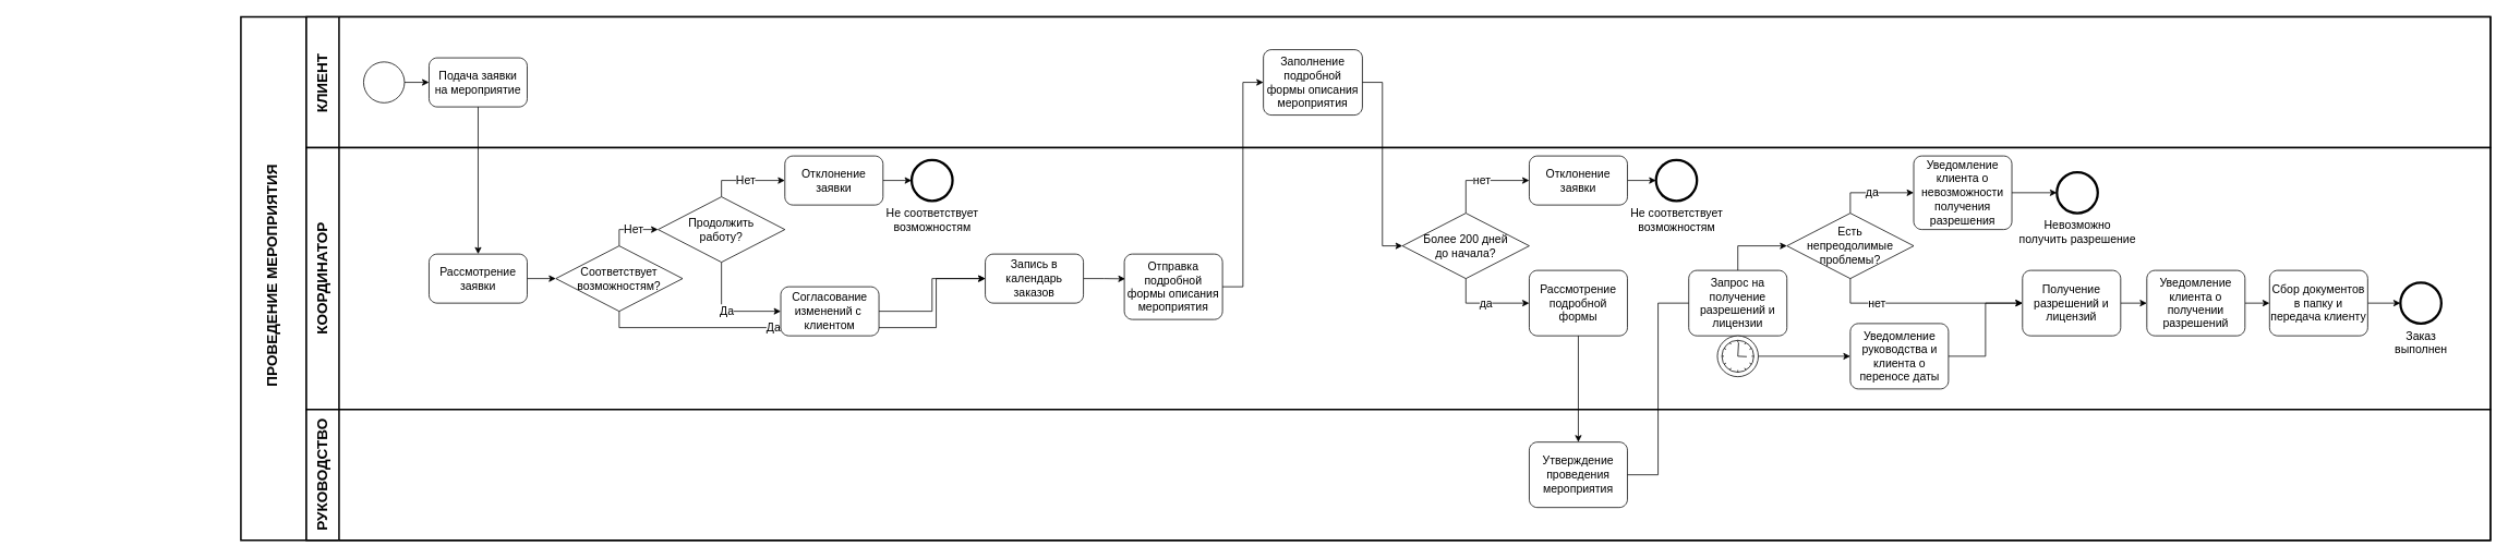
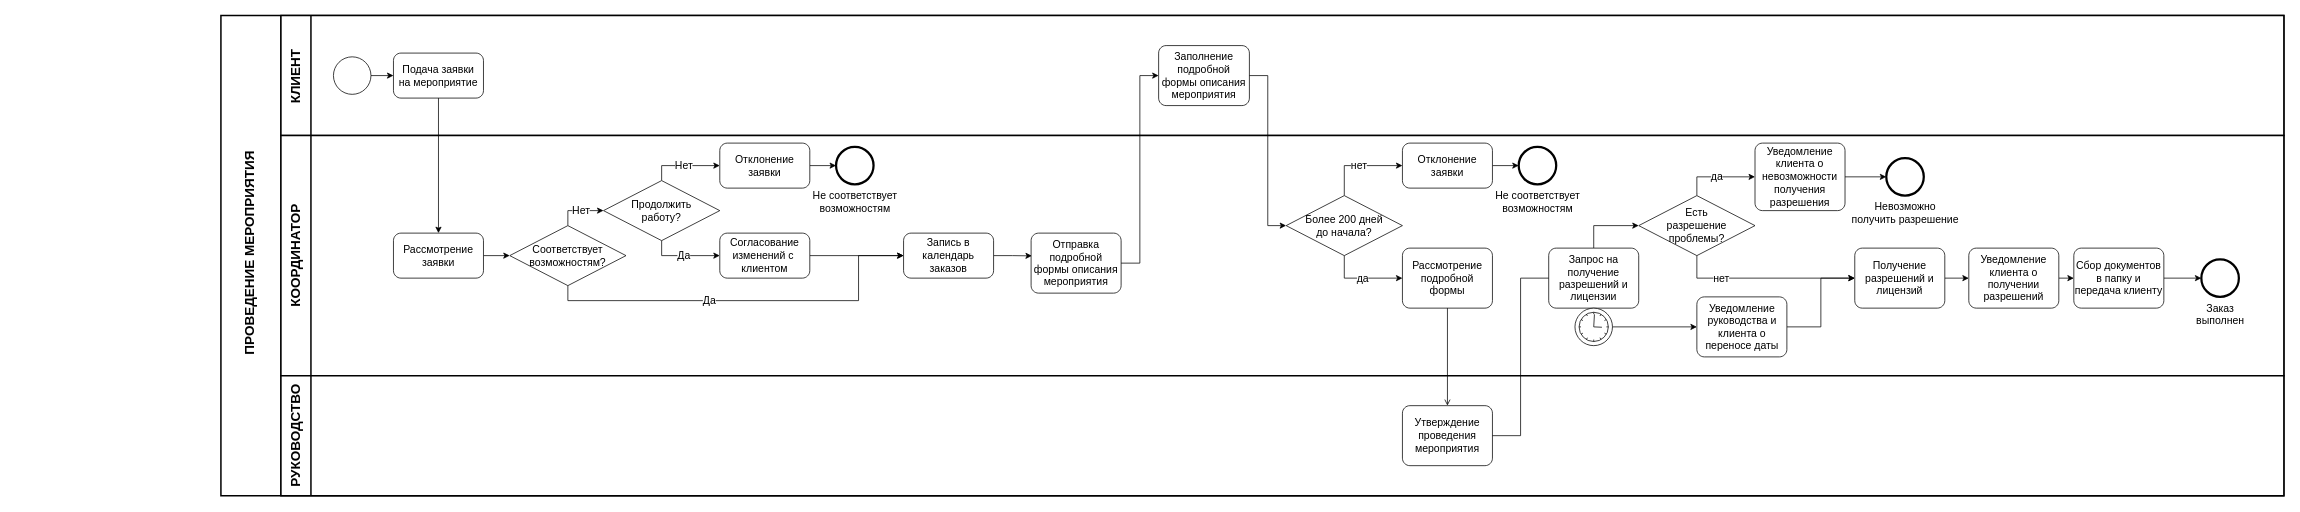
- <mxCell id="38" value="Есть&lt;br&gt;непреодолимые&lt;br&gt;проблемы?" style="rhombus;whiteSpace=wrap;html=1;fontSize=14;strokeWidth=1;" vertex="1" parent="9"><mxGeometry x="1810" y="80" width="155" height="80" as="geometry" /></mxCell>
+ <mxCell id="38" value="Есть&lt;br&gt;разрешение&lt;br&gt;проблемы?" style="rhombus;whiteSpace=wrap;html=1;fontSize=14;strokeWidth=1;" vertex="1" parent="9"><mxGeometry x="1810" y="80" width="155" height="80" as="geometry" /></mxCell>
- <mxCell id="45" value="Сбор документов в папку и передача клиенту" style="points=[[0.25,0,0],[0.5,0,0],[0.75,0,0],[1,0.25,0],[1,0.5,0],[1,0.75,0],[0.75,1,0],[0.5,1,0],[0.25,1,0],[0,0.75,0],[0,0.5,0],[0,0.25,0]];shape=mxgraph.bpmn.task;whiteSpace=wrap;rectStyle=rounded;size=10;taskMarker=abstract;fontSize=14;strokeWidth=1;" vertex="1" parent="9"><mxGeometry x="2400" y="150" width="120" height="80" as="geometry" /></mxCell>
+ <mxCell id="45" value="Сбор документов в папку и передача клиенту" style="points=[[0.25,0,0],[0.5,0,0],[0.75,0,0],[1,0.25,0],[1,0.5,0],[1,0.75,0],[0.75,1,0],[0.5,1,0],[0.25,1,0],[0,0.75,0],[0,0.5,0],[0,0.25,0]];shape=mxgraph.bpmn.task;whiteSpace=wrap;rectStyle=rounded;size=10;taskMarker=abstract;fontSize=14;strokeWidth=1;" vertex="1" parent="9"><mxGeometry x="2390" y="150" width="120" height="80" as="geometry" /></mxCell>
- <mxCell id="23" value="Согласование&#10;изменений с &#10;клиентом" style="points=[[0.25,0,0],[0.5,0,0],[0.75,0,0],[1,0.25,0],[1,0.5,0],[1,0.75,0],[0.75,1,0],[0.5,1,0],[0.25,1,0],[0,0.75,0],[0,0.5,0],[0,0.25,0]];shape=mxgraph.bpmn.task;whiteSpace=wrap;rectStyle=rounded;size=10;taskMarker=abstract;fontSize=14;strokeWidth=1;" vertex="1" parent="9"><mxGeometry x="580" y="170" width="120" height="60" as="geometry" /></mxCell>
+ <mxCell id="23" value="Согласование&#10;изменений с &#10;клиентом" style="points=[[0.25,0,0],[0.5,0,0],[0.75,0,0],[1,0.25,0],[1,0.5,0],[1,0.75,0],[0.75,1,0],[0.5,1,0],[0.25,1,0],[0,0.75,0],[0,0.5,0],[0,0.25,0]];shape=mxgraph.bpmn.task;whiteSpace=wrap;rectStyle=rounded;size=10;taskMarker=abstract;fontSize=14;strokeWidth=1;" vertex="1" parent="9"><mxGeometry x="585" y="130" width="120" height="60" as="geometry" /></mxCell>
- <mxCell id="59" style="edgeStyle=orthogonalEdgeStyle;rounded=0;orthogonalLoop=1;jettySize=auto;html=1;exitX=0.5;exitY=1;exitDx=0;exitDy=0;exitPerimeter=0;entryX=0.5;entryY=0;entryDx=0;entryDy=0;entryPerimeter=0;fontSize=14;" edge="1" parent="2" source="30" target="55"><mxGeometry relative="1" as="geometry" /></mxCell>
+ <mxCell id="59" style="edgeStyle=orthogonalEdgeStyle;rounded=0;orthogonalLoop=1;jettySize=auto;html=1;exitX=0.5;exitY=1;exitDx=0;exitDy=0;exitPerimeter=0;entryX=0.5;entryY=0;entryDx=0;entryDy=0;entryPerimeter=0;fontSize=14;endArrow=open;" edge="1" parent="2" source="30" target="55"><mxGeometry relative="1" as="geometry" /></mxCell>
